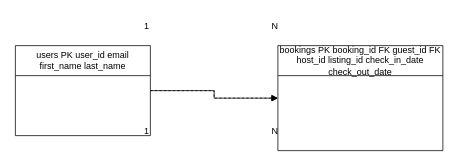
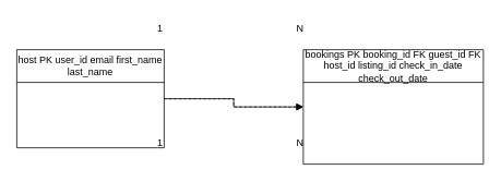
- <mxCell id="2" value="users PK user_id email first_name last_name" style="shape=swimlane;whiteSpace=wrap;html=1;" parent="1" vertex="1"><mxGeometry x="20" y="60" width="180" height="120" as="geometry" /></mxCell>
+ <mxCell id="2" value="host PK user_id email first_name last_name" style="shape=swimlane;whiteSpace=wrap;html=1;" parent="1" vertex="1"><mxGeometry x="20" y="60" width="180" height="120" as="geometry" /></mxCell>
